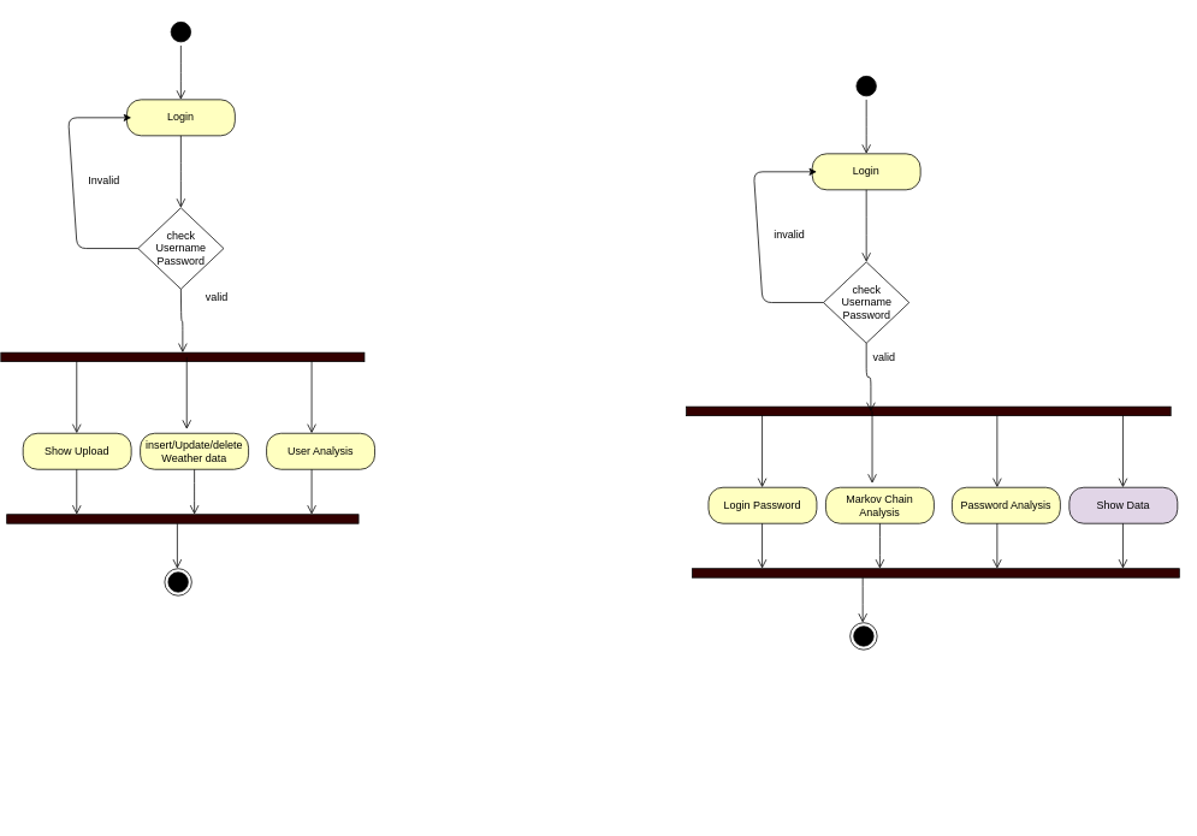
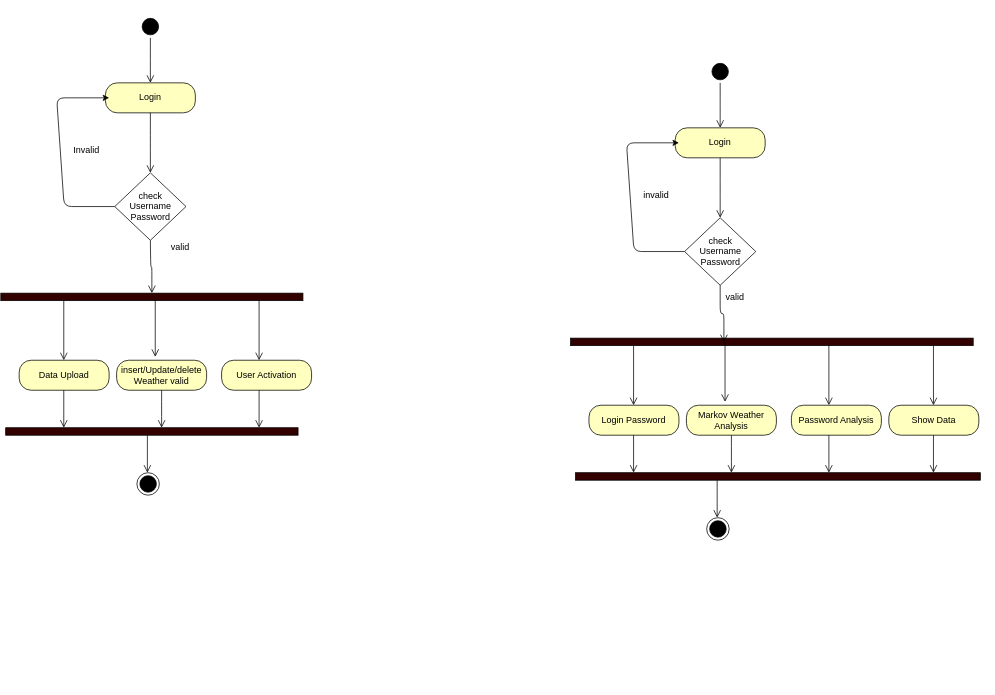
- <mxCell id="12" value="Show Upload" style="rounded=1;whiteSpace=wrap;html=1;arcSize=40;fontColor=#000000;fillColor=#ffffc0;strokeColor=#000000;" vertex="1" parent="1"><mxGeometry x="20" y="480" width="120" height="40" as="geometry" /></mxCell>
+ <mxCell id="12" value="Data Upload" style="rounded=1;whiteSpace=wrap;html=1;arcSize=40;fontColor=#000000;fillColor=#ffffc0;strokeColor=#000000;" vertex="1" parent="1"><mxGeometry x="20" y="480" width="120" height="40" as="geometry" /></mxCell>
- <mxCell id="11" value="&lt;div&gt;insert/Update/delete&lt;/div&gt;&lt;div&gt;Weather data&lt;br&gt;&lt;/div&gt;" style="rounded=1;whiteSpace=wrap;html=1;arcSize=40;fontColor=#000000;fillColor=#ffffc0;strokeColor=#000000;" vertex="1" parent="1"><mxGeometry x="150" y="480" width="120" height="40" as="geometry" /></mxCell>
+ <mxCell id="11" value="&lt;div&gt;insert/Update/delete&lt;/div&gt;&lt;div&gt;Weather valid&lt;br&gt;&lt;/div&gt;" style="rounded=1;whiteSpace=wrap;html=1;arcSize=40;fontColor=#000000;fillColor=#ffffc0;strokeColor=#000000;" vertex="1" parent="1"><mxGeometry x="150" y="480" width="120" height="40" as="geometry" /></mxCell>
- <mxCell id="13" value="User Analysis" style="rounded=1;whiteSpace=wrap;html=1;arcSize=40;fontColor=#000000;fillColor=#ffffc0;strokeColor=#000000;" vertex="1" parent="1"><mxGeometry x="290" y="480" width="120" height="40" as="geometry" /></mxCell>
+ <mxCell id="13" value="User Activation" style="rounded=1;whiteSpace=wrap;html=1;arcSize=40;fontColor=#000000;fillColor=#ffffc0;strokeColor=#000000;" vertex="1" parent="1"><mxGeometry x="290" y="480" width="120" height="40" as="geometry" /></mxCell>
- <mxCell id="32" value="Markov Chain Analysis" style="rounded=1;whiteSpace=wrap;html=1;arcSize=40;fontColor=#000000;fillColor=#ffffc0;strokeColor=#000000;" vertex="1" parent="1"><mxGeometry x="910" y="540" width="120" height="40" as="geometry" /></mxCell>
+ <mxCell id="32" value="Markov Weather Analysis" style="rounded=1;whiteSpace=wrap;html=1;arcSize=40;fontColor=#000000;fillColor=#ffffc0;strokeColor=#000000;" vertex="1" parent="1"><mxGeometry x="910" y="540" width="120" height="40" as="geometry" /></mxCell>
- <mxCell id="45" value="Show Data" style="rounded=1;whiteSpace=wrap;html=1;arcSize=40;fontColor=#000000;fillColor=#e1d5e7;strokeColor=#000000;" vertex="1" parent="1"><mxGeometry x="1180" y="540" width="120" height="40" as="geometry" /></mxCell>
+ <mxCell id="45" value="Show Data" style="rounded=1;whiteSpace=wrap;html=1;arcSize=40;fontColor=#000000;fillColor=#ffffc0;strokeColor=#000000;" vertex="1" parent="1"><mxGeometry x="1180" y="540" width="120" height="40" as="geometry" /></mxCell>
